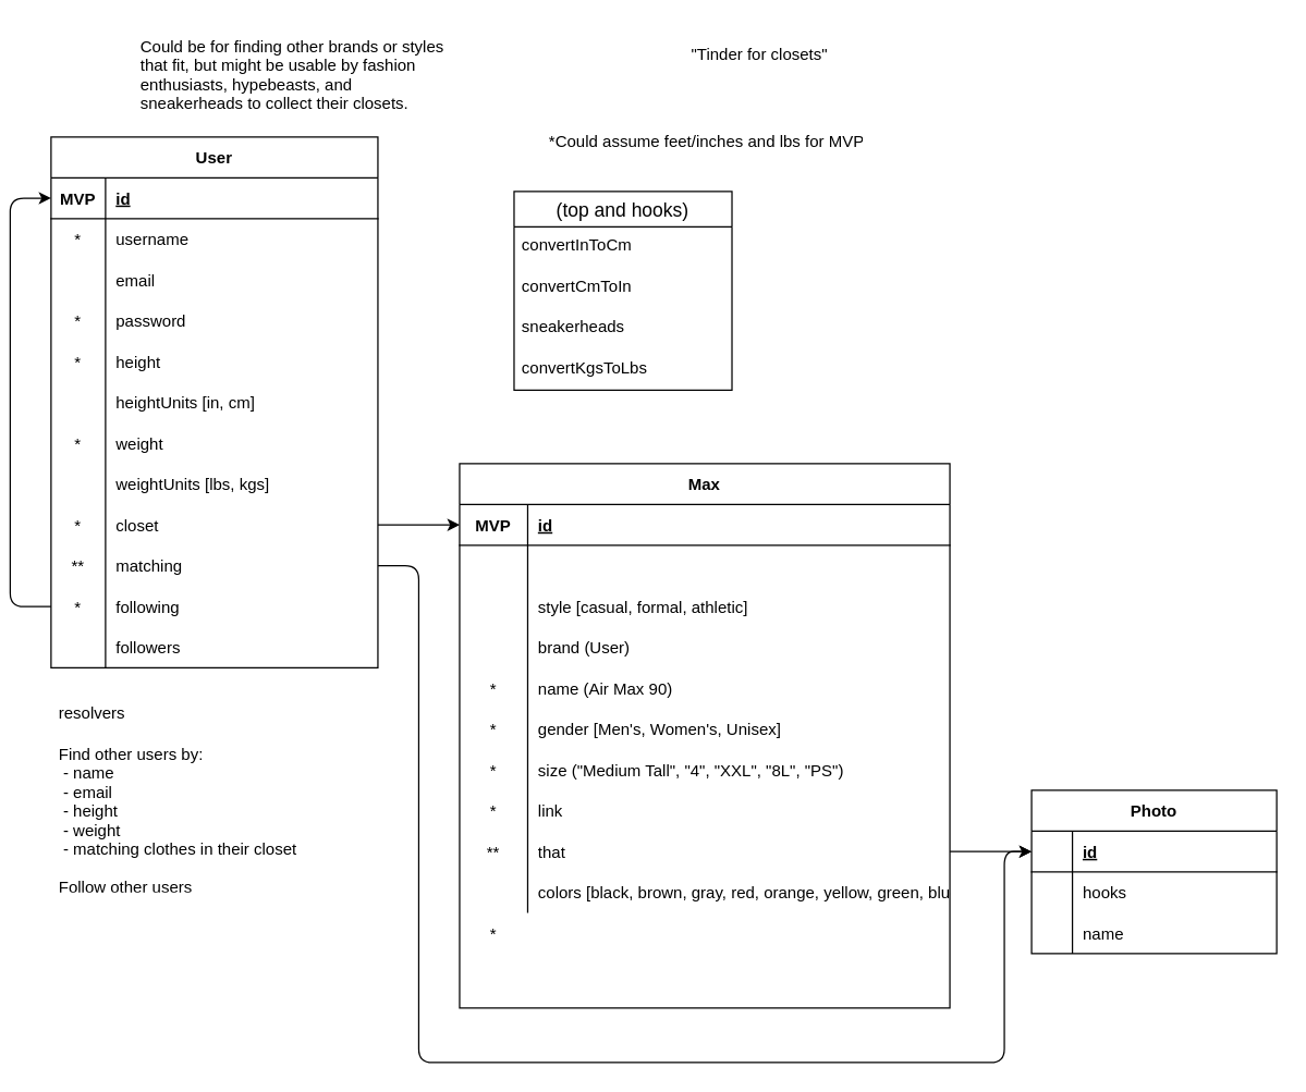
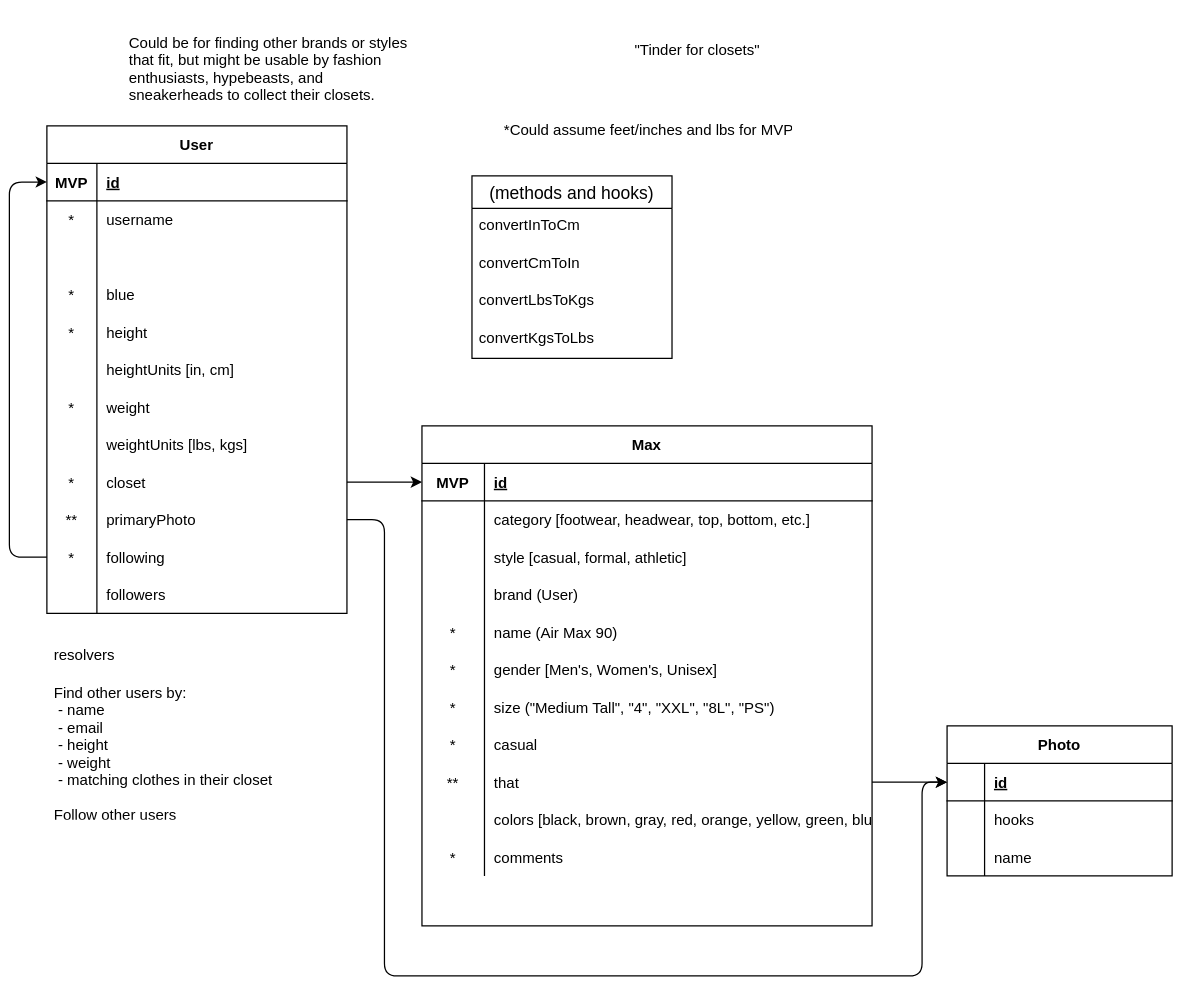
- <mxCell id="40" value="(top and hooks)" style="swimlane;fontStyle=0;childLayout=stackLayout;horizontal=1;startSize=26;horizontalStack=0;resizeParent=1;resizeParentMax=0;resizeLast=0;collapsible=1;marginBottom=0;align=center;fontSize=14;" parent="1" vertex="1"><mxGeometry x="360" y="140" width="160" height="146" as="geometry" /></mxCell>
+ <mxCell id="40" value="(methods and hooks)" style="swimlane;fontStyle=0;childLayout=stackLayout;horizontal=1;startSize=26;horizontalStack=0;resizeParent=1;resizeParentMax=0;resizeLast=0;collapsible=1;marginBottom=0;align=center;fontSize=14;" parent="1" vertex="1"><mxGeometry x="360" y="140" width="160" height="146" as="geometry" /></mxCell>
- <mxCell id="11" value="email" style="shape=partialRectangle;connectable=0;fillColor=none;top=0;left=0;bottom=0;right=0;align=left;spacingLeft=6;overflow=hidden;" parent="9" vertex="1"><mxGeometry x="40" width="200" height="30" as="geometry"><mxRectangle width="200" height="30" as="alternateBounds" /></mxGeometry></mxCell>
- <mxCell id="14" value="password" style="shape=partialRectangle;connectable=0;fillColor=none;top=0;left=0;bottom=0;right=0;align=left;spacingLeft=6;overflow=hidden;" parent="12" vertex="1"><mxGeometry x="40" width="200" height="30" as="geometry"><mxRectangle width="200" height="30" as="alternateBounds" /></mxGeometry></mxCell>
+ <mxCell id="14" value="blue" style="shape=partialRectangle;connectable=0;fillColor=none;top=0;left=0;bottom=0;right=0;align=left;spacingLeft=6;overflow=hidden;" parent="12" vertex="1"><mxGeometry x="40" width="200" height="30" as="geometry"><mxRectangle width="200" height="30" as="alternateBounds" /></mxGeometry></mxCell>
- <mxCell id="43" value="sneakerheads" style="text;strokeColor=none;fillColor=none;spacingLeft=4;spacingRight=4;overflow=hidden;rotatable=0;points=[[0,0.5],[1,0.5]];portConstraint=eastwest;fontSize=12;" parent="40" vertex="1"><mxGeometry y="86" width="160" height="30" as="geometry" /></mxCell>
+ <mxCell id="43" value="convertLbsToKgs" style="text;strokeColor=none;fillColor=none;spacingLeft=4;spacingRight=4;overflow=hidden;rotatable=0;points=[[0,0.5],[1,0.5]];portConstraint=eastwest;fontSize=12;" parent="40" vertex="1"><mxGeometry y="86" width="160" height="30" as="geometry" /></mxCell>
+ <mxCell id="51" value="category [footwear, headwear, top, bottom, etc.]" style="shape=partialRectangle;connectable=0;fillColor=none;top=0;left=0;bottom=0;right=0;align=left;spacingLeft=6;overflow=hidden;" parent="49" vertex="1"><mxGeometry x="50" width="310" height="30" as="geometry"><mxRectangle width="310" height="30" as="alternateBounds" /></mxGeometry></mxCell>
- <mxCell id="32" value="matching" style="shape=partialRectangle;connectable=0;fillColor=none;top=0;left=0;bottom=0;right=0;align=left;spacingLeft=6;overflow=hidden;" parent="30" vertex="1"><mxGeometry x="40" width="200" height="30" as="geometry"><mxRectangle width="200" height="30" as="alternateBounds" /></mxGeometry></mxCell>
+ <mxCell id="32" value="primaryPhoto" style="shape=partialRectangle;connectable=0;fillColor=none;top=0;left=0;bottom=0;right=0;align=left;spacingLeft=6;overflow=hidden;" parent="30" vertex="1"><mxGeometry x="40" width="200" height="30" as="geometry"><mxRectangle width="200" height="30" as="alternateBounds" /></mxGeometry></mxCell>
- <mxCell id="69" value="link" style="shape=partialRectangle;connectable=0;fillColor=none;top=0;left=0;bottom=0;right=0;align=left;spacingLeft=6;overflow=hidden;" parent="67" vertex="1"><mxGeometry x="50" width="310" height="30" as="geometry"><mxRectangle width="310" height="30" as="alternateBounds" /></mxGeometry></mxCell>
+ <mxCell id="69" value="casual" style="shape=partialRectangle;connectable=0;fillColor=none;top=0;left=0;bottom=0;right=0;align=left;spacingLeft=6;overflow=hidden;" parent="67" vertex="1"><mxGeometry x="50" width="310" height="30" as="geometry"><mxRectangle width="310" height="30" as="alternateBounds" /></mxGeometry></mxCell>
+ <mxCell id="78" value="comments" style="shape=partialRectangle;connectable=0;fillColor=none;top=0;left=0;bottom=0;right=0;align=left;spacingLeft=6;overflow=hidden;" parent="76" vertex="1"><mxGeometry x="50" width="310" height="30" as="geometry"><mxRectangle width="310" height="30" as="alternateBounds" /></mxGeometry></mxCell>
